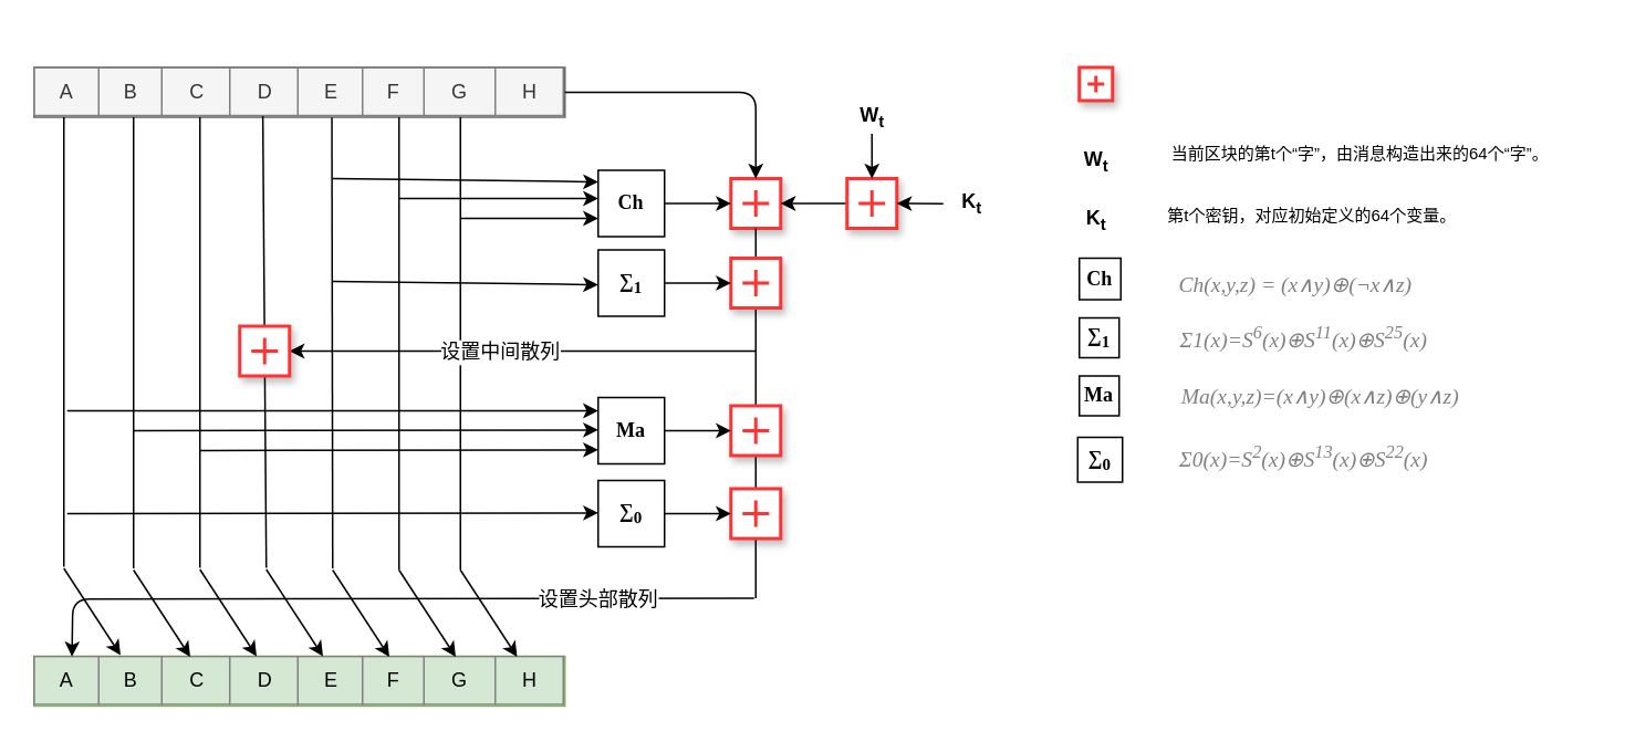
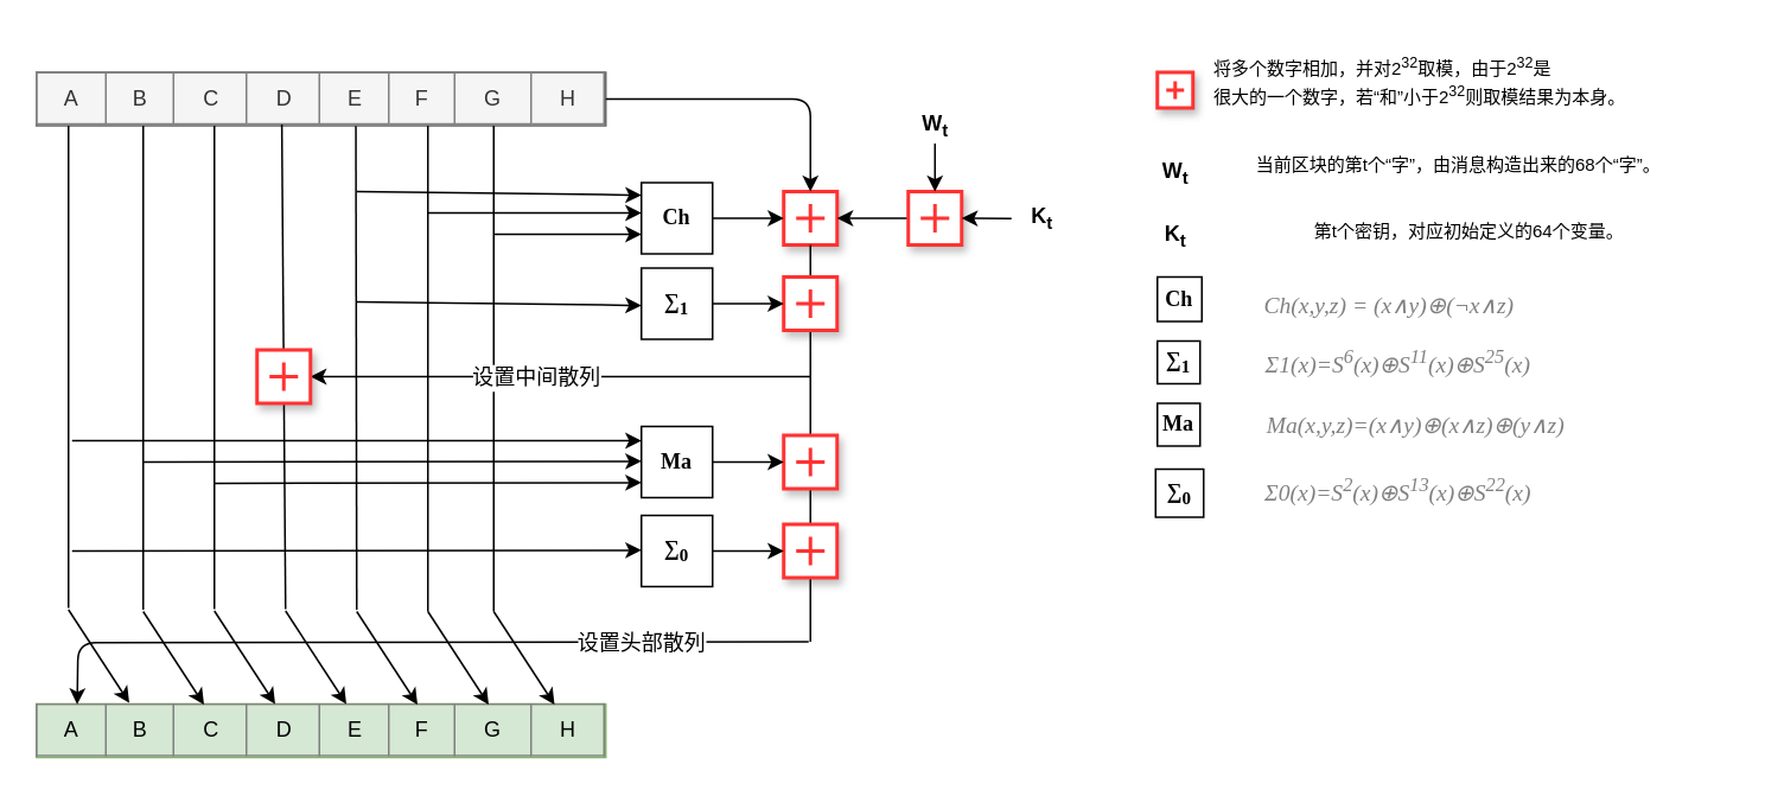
+ <mxCell id="52" value="&lt;font style=&quot;font-size: 10px&quot;&gt;&lt;span style=&quot;white-space: nowrap&quot;&gt;将多个数字相加，并对2&lt;/span&gt;&lt;sup style=&quot;white-space: nowrap&quot;&gt;32&lt;/sup&gt;&lt;span style=&quot;white-space: nowrap&quot;&gt;取模，&lt;/span&gt;&lt;span style=&quot;white-space: nowrap&quot;&gt;由于2&lt;/span&gt;&lt;sup style=&quot;white-space: nowrap&quot;&gt;32&lt;/sup&gt;&lt;span style=&quot;white-space: nowrap&quot;&gt;是&lt;br&gt;很大的一个数字，若&lt;/span&gt;&lt;span style=&quot;white-space: nowrap&quot;&gt;“和”小于2&lt;/span&gt;&lt;sup style=&quot;white-space: nowrap&quot;&gt;32&lt;/sup&gt;&lt;span style=&quot;white-space: nowrap&quot;&gt;则取模结果为本身。&lt;/span&gt;&lt;/font&gt;" style="text;html=1;strokeColor=none;fillColor=none;align=left;verticalAlign=middle;whiteSpace=wrap;rounded=0;shadow=1;" vertex="1" parent="1"><mxGeometry x="680" y="20" width="290" height="50" as="geometry" /></mxCell>
- <mxCell id="55" value="&lt;span style=&quot;font-size: 10px ; text-align: left&quot;&gt;当前区块的第t个“字”，由消息构造出来的64个“字”。&lt;/span&gt;" style="text;html=1;align=center;verticalAlign=middle;resizable=0;points=[];autosize=1;" vertex="1" parent="1"><mxGeometry x="674" y="82" width="290" height="20" as="geometry" /></mxCell>
+ <mxCell id="55" value="&lt;span style=&quot;font-size: 10px ; text-align: left&quot;&gt;当前区块的第t个“字”，由消息构造出来的68个“字”。&lt;/span&gt;" style="text;html=1;align=center;verticalAlign=middle;resizable=0;points=[];autosize=1;" vertex="1" parent="1"><mxGeometry x="674" y="82" width="290" height="20" as="geometry" /></mxCell>
- <mxCell id="56" value="&lt;span style=&quot;font-size: 10px ; text-align: left&quot;&gt;第t个密钥，对应初始定义的64个变量。&lt;/span&gt;" style="text;html=1;align=center;verticalAlign=middle;resizable=0;points=[];autosize=1;" vertex="1" parent="1"><mxGeometry x="680" y="119" width="220" height="20" as="geometry" /></mxCell>
+ <mxCell id="56" value="&lt;span style=&quot;font-size: 10px ; text-align: left&quot;&gt;第t个密钥，对应初始定义的64个变量。&lt;/span&gt;" style="text;html=1;align=center;verticalAlign=middle;resizable=0;points=[];autosize=1;" vertex="1" parent="1"><mxGeometry x="715" y="119" width="220" height="20" as="geometry" /></mxCell>
